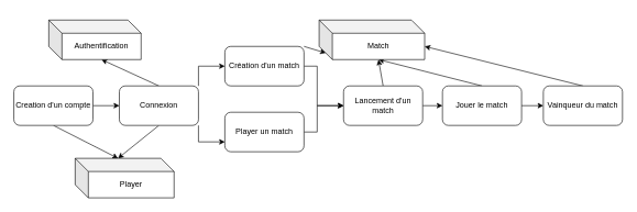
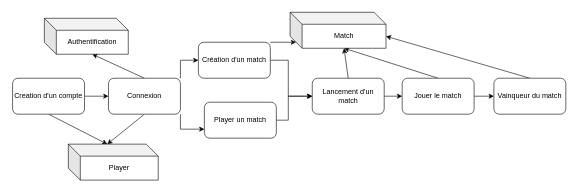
- <mxCell id="25" value="Match" style="shape=cube;whiteSpace=wrap;html=1;boundedLbl=1;backgroundOutline=1;darkOpacity=0.05;darkOpacity2=0.1;" vertex="1" parent="1"><mxGeometry x="483" y="30" width="160" height="60" as="geometry" /></mxCell>
+ <mxCell id="25" value="Match" style="shape=cube;whiteSpace=wrap;html=1;boundedLbl=1;backgroundOutline=1;darkOpacity=0.05;darkOpacity2=0.1;" vertex="1" parent="1"><mxGeometry x="483" y="20" width="160" height="60" as="geometry" /></mxCell>
- <mxCell id="18" value="Création d'un match" style="rounded=1;whiteSpace=wrap;html=1;" vertex="1" parent="1"><mxGeometry x="340" y="70" width="120" height="60" as="geometry" /></mxCell>
+ <mxCell id="18" value="Création d'un match" style="rounded=1;whiteSpace=wrap;html=1;" vertex="1" parent="1"><mxGeometry x="330" y="70" width="120" height="60" as="geometry" /></mxCell>
